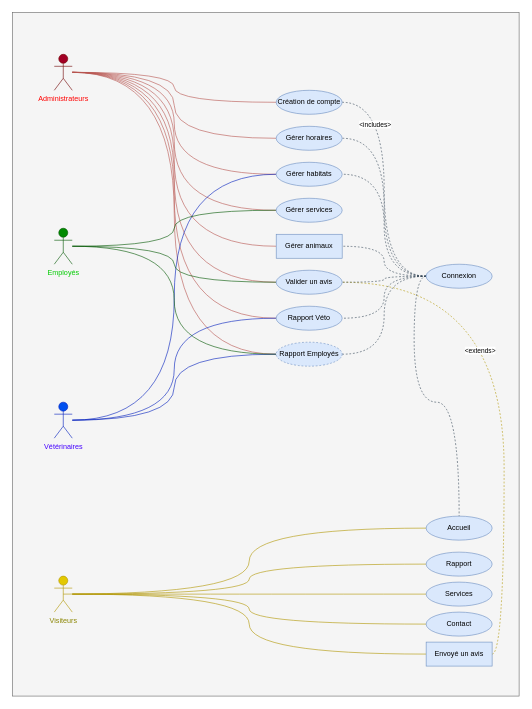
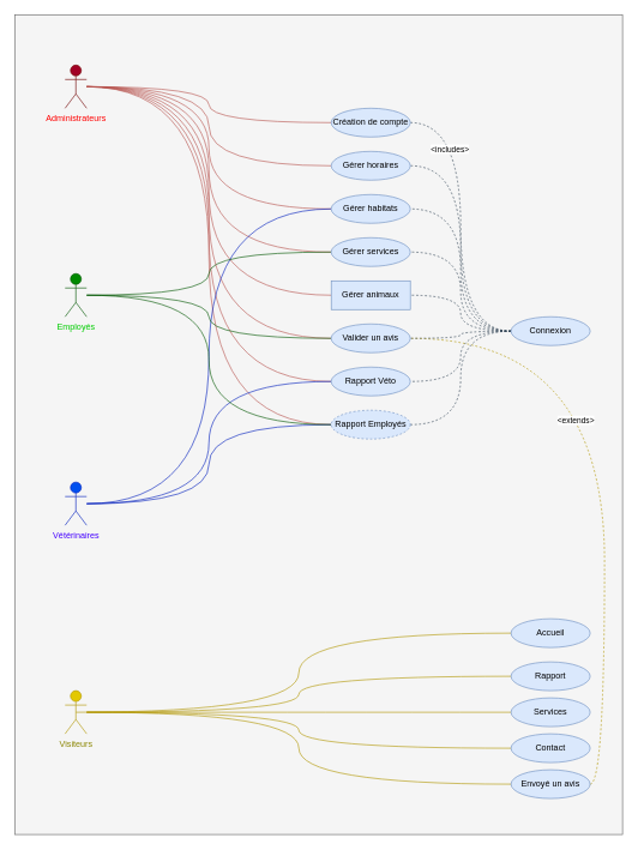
- <mxCell id="37" style="edgeStyle=orthogonalEdgeStyle;rounded=0;orthogonalLoop=1;jettySize=auto;html=1;exitX=0;exitY=0.5;exitDx=0;exitDy=0;curved=1;dashed=1;endArrow=none;endFill=0;fillColor=#647687;strokeColor=#314354;" parent="1" source="42" target="32" edge="1"><mxGeometry relative="1" as="geometry" /></mxCell>
+ <mxCell id="37" style="edgeStyle=orthogonalEdgeStyle;rounded=0;orthogonalLoop=1;jettySize=auto;html=1;exitX=0;exitY=0.5;exitDx=0;exitDy=0;entryX=1;entryY=0.5;entryDx=0;entryDy=0;curved=1;dashed=1;endArrow=none;endFill=0;fillColor=#647687;strokeColor=#314354;" parent="1" source="42" target="46" edge="1"><mxGeometry relative="1" as="geometry" /></mxCell>
- <mxCell id="28" value="Envoyé un avis" style="whiteSpace=wrap;html=1;fillColor=#dae8fc;strokeColor=#6c8ebf;rounded=0;" parent="1" vertex="1"><mxGeometry x="710" y="1070" width="110" height="40" as="geometry" /></mxCell>
+ <mxCell id="28" value="Envoyé un avis" style="ellipse;whiteSpace=wrap;html=1;fillColor=#dae8fc;strokeColor=#6c8ebf;" parent="1" vertex="1"><mxGeometry x="710" y="1070" width="110" height="40" as="geometry" /></mxCell>
